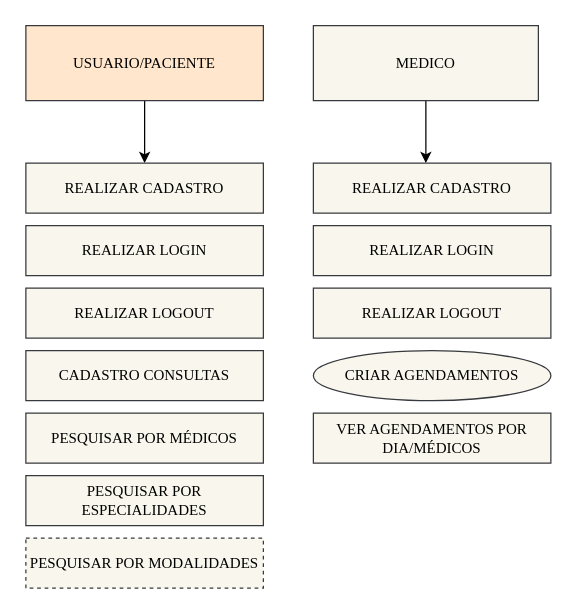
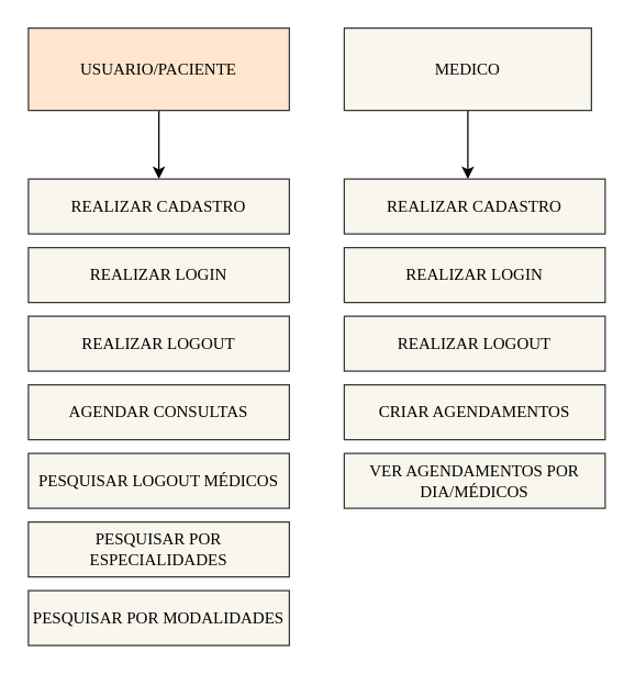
- <mxCell id="9" value="&lt;font face=&quot;Verdana&quot; color=&quot;#000000&quot;&gt;CADASTRO CONSULTAS&lt;br&gt;&lt;/font&gt;" style="whiteSpace=wrap;html=1;fillColor=#f9f7ed;strokeColor=#36393d;fontFamily=Lucida Console;labelBackgroundColor=none;labelBorderColor=none;" vertex="1" parent="1"><mxGeometry x="20" y="280" width="190" height="40" as="geometry" /></mxCell>
+ <mxCell id="9" value="&lt;font face=&quot;Verdana&quot; color=&quot;#000000&quot;&gt;AGENDAR CONSULTAS&lt;br&gt;&lt;/font&gt;" style="whiteSpace=wrap;html=1;fillColor=#f9f7ed;strokeColor=#36393d;fontFamily=Lucida Console;labelBackgroundColor=none;labelBorderColor=none;" vertex="1" parent="1"><mxGeometry x="20" y="280" width="190" height="40" as="geometry" /></mxCell>
- <mxCell id="16" value="&lt;font face=&quot;Verdana&quot; color=&quot;#000000&quot;&gt;CRIAR AGENDAMENTOS&lt;br&gt;&lt;/font&gt;" style="ellipse;whiteSpace=wrap;html=1;fillColor=#f9f7ed;strokeColor=#36393d;fontFamily=Lucida Console;labelBackgroundColor=none;labelBorderColor=none;" vertex="1" parent="1"><mxGeometry x="250" y="280" width="190" height="40" as="geometry" /></mxCell>
+ <mxCell id="16" value="&lt;font face=&quot;Verdana&quot; color=&quot;#000000&quot;&gt;CRIAR AGENDAMENTOS&lt;br&gt;&lt;/font&gt;" style="whiteSpace=wrap;html=1;fillColor=#f9f7ed;strokeColor=#36393d;fontFamily=Lucida Console;labelBackgroundColor=none;labelBorderColor=none;" vertex="1" parent="1"><mxGeometry x="250" y="280" width="190" height="40" as="geometry" /></mxCell>
- <mxCell id="10" value="&lt;font face=&quot;Verdana&quot; color=&quot;#000000&quot;&gt;PESQUISAR POR MÉDICOS&lt;br&gt;&lt;/font&gt;" style="whiteSpace=wrap;html=1;fillColor=#f9f7ed;strokeColor=#36393d;fontFamily=Lucida Console;labelBackgroundColor=none;labelBorderColor=none;" vertex="1" parent="1"><mxGeometry x="20" y="330" width="190" height="40" as="geometry" /></mxCell>
+ <mxCell id="10" value="&lt;font face=&quot;Verdana&quot; color=&quot;#000000&quot;&gt;PESQUISAR LOGOUT MÉDICOS&lt;br&gt;&lt;/font&gt;" style="whiteSpace=wrap;html=1;fillColor=#f9f7ed;strokeColor=#36393d;fontFamily=Lucida Console;labelBackgroundColor=none;labelBorderColor=none;" vertex="1" parent="1"><mxGeometry x="20" y="330" width="190" height="40" as="geometry" /></mxCell>
- <mxCell id="12" value="&lt;font face=&quot;Verdana&quot; color=&quot;#000000&quot;&gt;PESQUISAR POR MODALIDADES&lt;br&gt;&lt;/font&gt;" style="whiteSpace=wrap;html=1;fillColor=#f9f7ed;strokeColor=#36393d;fontFamily=Lucida Console;labelBackgroundColor=none;labelBorderColor=none;dashed=1;" vertex="1" parent="1"><mxGeometry x="20" y="430" width="190" height="40" as="geometry" /></mxCell>
+ <mxCell id="12" value="&lt;font face=&quot;Verdana&quot; color=&quot;#000000&quot;&gt;PESQUISAR POR MODALIDADES&lt;br&gt;&lt;/font&gt;" style="whiteSpace=wrap;html=1;fillColor=#f9f7ed;strokeColor=#36393d;fontFamily=Lucida Console;labelBackgroundColor=none;labelBorderColor=none;" vertex="1" parent="1"><mxGeometry x="20" y="430" width="190" height="40" as="geometry" /></mxCell>
